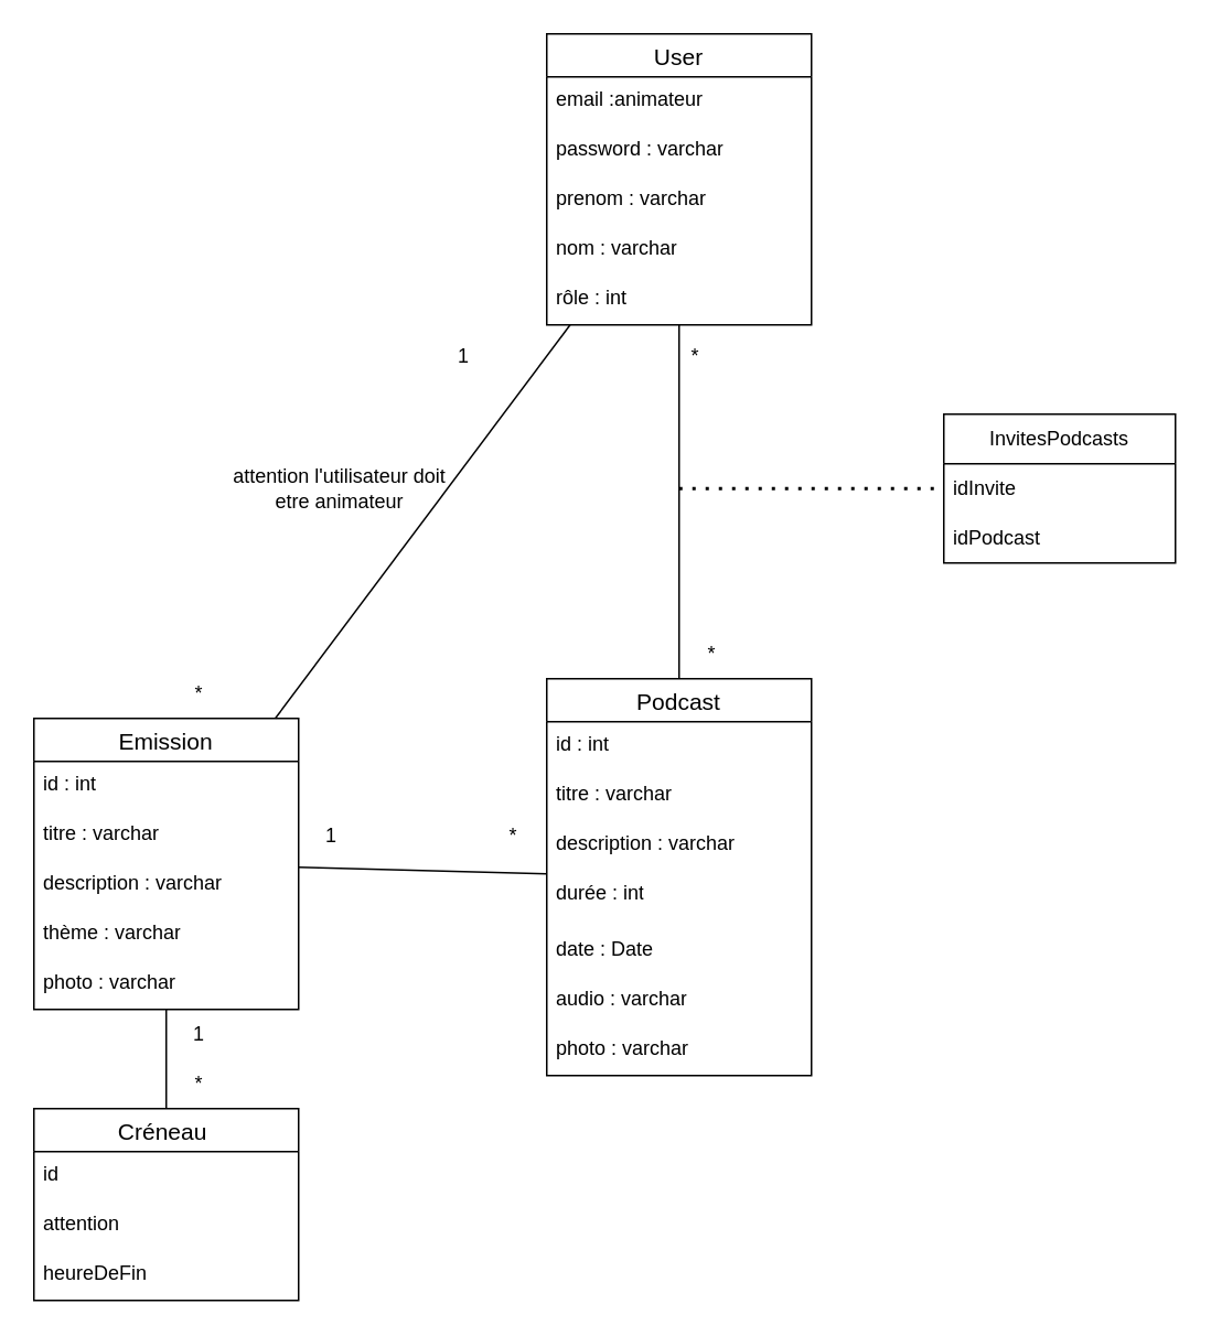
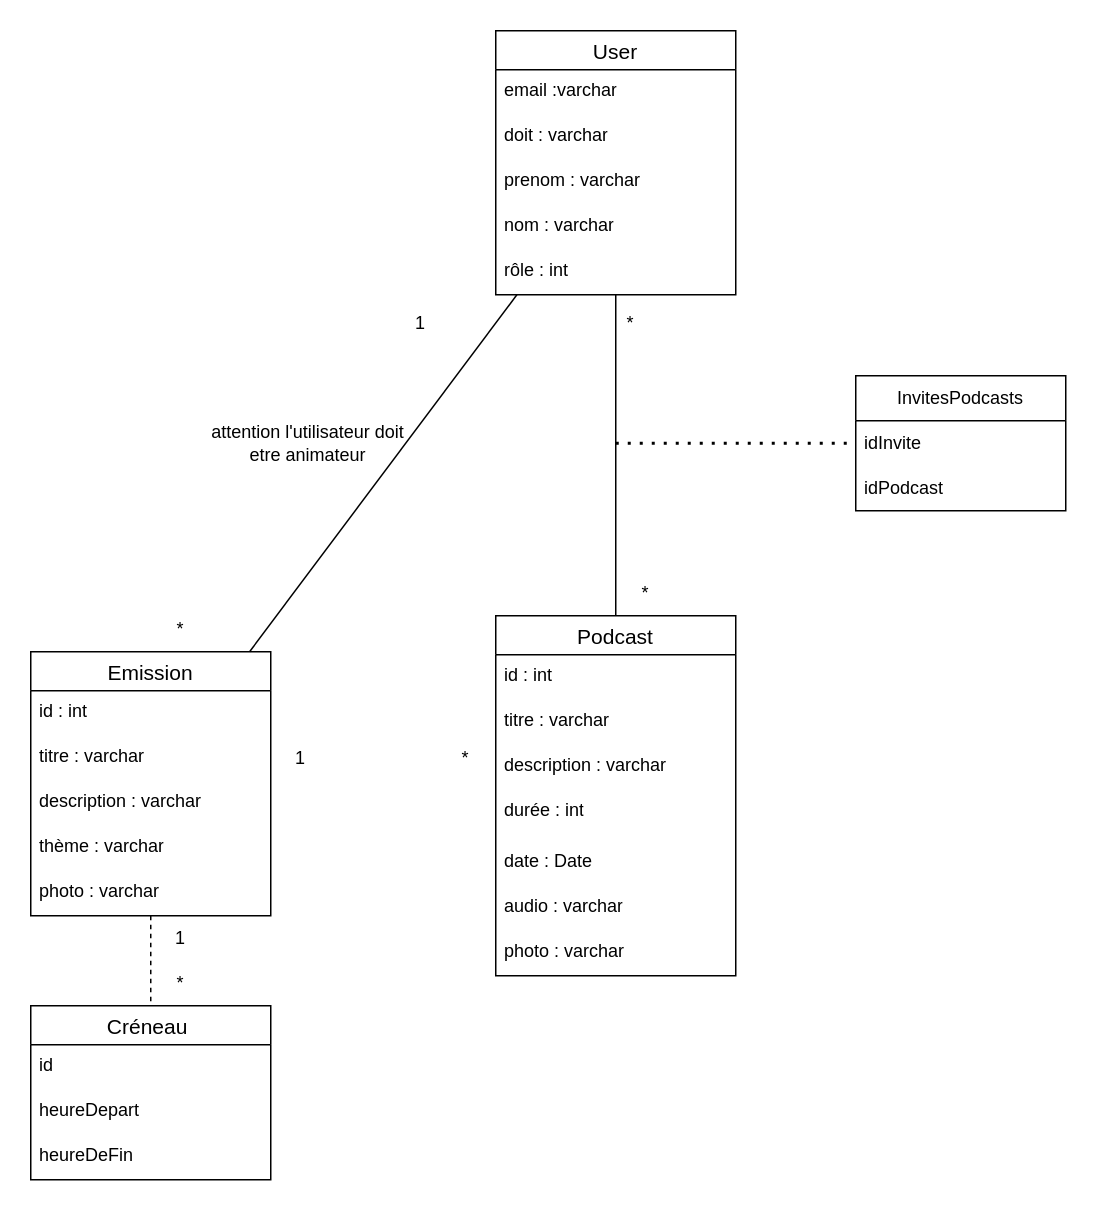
- <mxCell id="21" value="email :animateur" style="text;strokeColor=none;fillColor=none;spacingLeft=4;spacingRight=4;overflow=hidden;rotatable=0;points=[[0,0.5],[1,0.5]];portConstraint=eastwest;fontSize=12;whiteSpace=wrap;html=1;" parent="20" vertex="1"><mxGeometry y="26" width="160" height="30" as="geometry" /></mxCell>
+ <mxCell id="21" value="email :varchar" style="text;strokeColor=none;fillColor=none;spacingLeft=4;spacingRight=4;overflow=hidden;rotatable=0;points=[[0,0.5],[1,0.5]];portConstraint=eastwest;fontSize=12;whiteSpace=wrap;html=1;" parent="20" vertex="1"><mxGeometry y="26" width="160" height="30" as="geometry" /></mxCell>
- <mxCell id="22" value="password : varchar&lt;br&gt;" style="text;strokeColor=none;fillColor=none;spacingLeft=4;spacingRight=4;overflow=hidden;rotatable=0;points=[[0,0.5],[1,0.5]];portConstraint=eastwest;fontSize=12;whiteSpace=wrap;html=1;" parent="20" vertex="1"><mxGeometry y="56" width="160" height="30" as="geometry" /></mxCell>
+ <mxCell id="22" value="doit : varchar&lt;br&gt;" style="text;strokeColor=none;fillColor=none;spacingLeft=4;spacingRight=4;overflow=hidden;rotatable=0;points=[[0,0.5],[1,0.5]];portConstraint=eastwest;fontSize=12;whiteSpace=wrap;html=1;" parent="20" vertex="1"><mxGeometry y="56" width="160" height="30" as="geometry" /></mxCell>
- <mxCell id="26" value="" style="endArrow=none;html=1;rounded=0;" parent="1" source="8" target="2" edge="1"><mxGeometry width="50" height="50" relative="1" as="geometry"><mxPoint x="330" y="580" as="sourcePoint" /><mxPoint x="380" y="530" as="targetPoint" /></mxGeometry></mxCell>
- <mxCell id="29" value="" style="endArrow=none;html=1;rounded=0;" parent="1" source="2" target="16" edge="1"><mxGeometry width="50" height="50" relative="1" as="geometry"><mxPoint x="40" y="490" as="sourcePoint" /><mxPoint x="90" y="440" as="targetPoint" /></mxGeometry></mxCell>
+ <mxCell id="29" value="" style="endArrow=none;html=1;rounded=0;dashed=1;" parent="1" source="2" target="16" edge="1"><mxGeometry width="50" height="50" relative="1" as="geometry"><mxPoint x="40" y="490" as="sourcePoint" /><mxPoint x="90" y="440" as="targetPoint" /></mxGeometry></mxCell>
- <mxCell id="18" value="attention" style="text;strokeColor=none;fillColor=none;spacingLeft=4;spacingRight=4;overflow=hidden;rotatable=0;points=[[0,0.5],[1,0.5]];portConstraint=eastwest;fontSize=12;whiteSpace=wrap;html=1;" parent="16" vertex="1"><mxGeometry y="56" width="160" height="30" as="geometry" /></mxCell>
+ <mxCell id="18" value="heureDepart" style="text;strokeColor=none;fillColor=none;spacingLeft=4;spacingRight=4;overflow=hidden;rotatable=0;points=[[0,0.5],[1,0.5]];portConstraint=eastwest;fontSize=12;whiteSpace=wrap;html=1;" parent="16" vertex="1"><mxGeometry y="56" width="160" height="30" as="geometry" /></mxCell>
